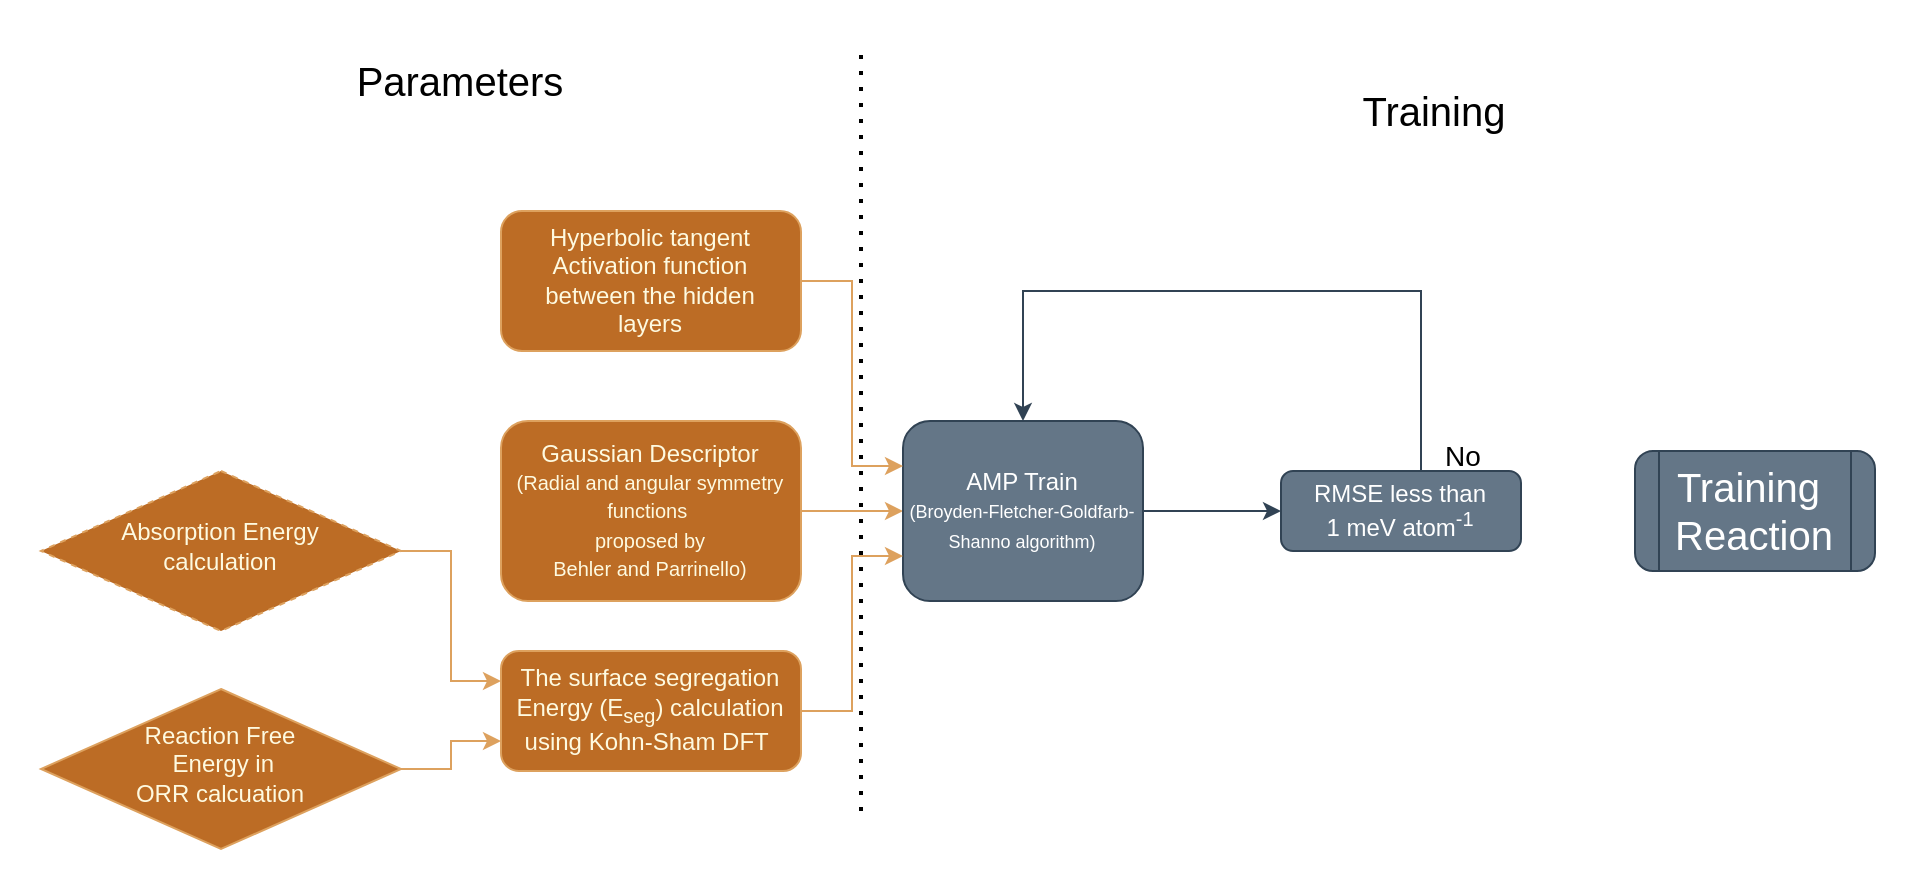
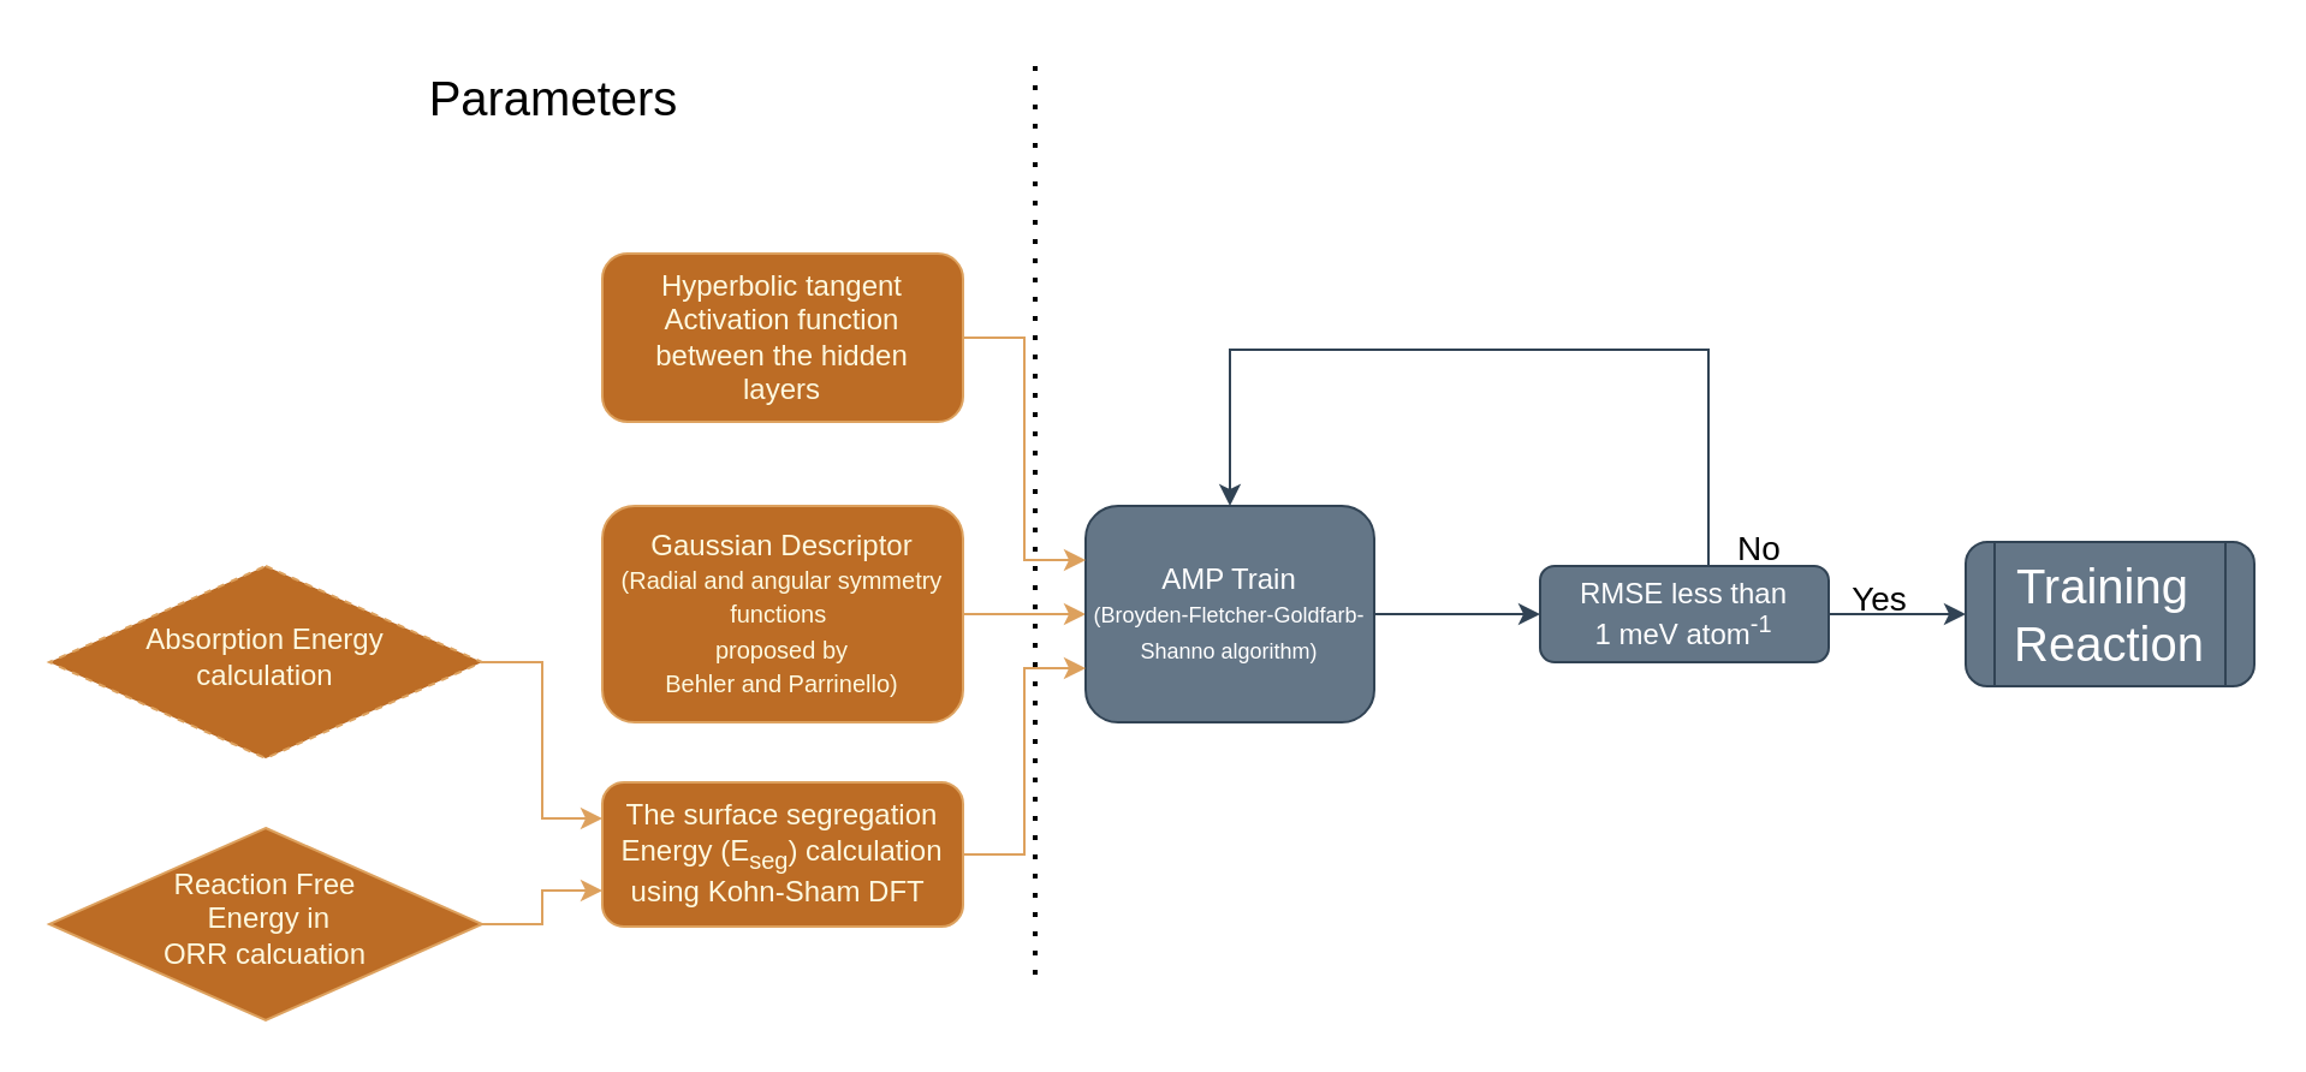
- <mxCell id="14" value="&lt;font color=&quot;#000000&quot; face=&quot;Helvetica&quot;&gt;Training&lt;/font&gt;" style="text;html=1;strokeColor=none;fillColor=none;align=center;verticalAlign=middle;whiteSpace=wrap;rounded=0;fontSize=20;fontFamily=Architects Daughter;labelBackgroundColor=none;fontColor=#FEFAE0;" vertex="1" parent="1"><mxGeometry x="617" y="35" width="200" height="40" as="geometry" /></mxCell>
+ <mxCell id="6" value="" style="edgeStyle=orthogonalEdgeStyle;rounded=0;hachureGap=4;orthogonalLoop=1;jettySize=auto;html=1;fontFamily=Architects Daughter;fontSource=https%3A%2F%2Ffonts.googleapis.com%2Fcss%3Ffamily%3DArchitects%2BDaughter;fontSize=16;labelBackgroundColor=none;fontColor=default;fillColor=#647687;strokeColor=#314354;" edge="1" parent="1" source="10" target="11"><mxGeometry relative="1" as="geometry" /></mxCell>
+ <mxCell id="7" value="&lt;font color=&quot;#000000&quot; style=&quot;font-size: 14px;&quot; face=&quot;Helvetica&quot;&gt;Yes&lt;/font&gt;" style="edgeLabel;html=1;align=center;verticalAlign=middle;resizable=0;points=[];fontSize=20;fontFamily=Architects Daughter;labelBackgroundColor=none;fontColor=#FEFAE0;" vertex="1" connectable="0" parent="6"><mxGeometry x="0.194" y="2" relative="1" as="geometry"><mxPoint x="-14" y="-8" as="offset" /></mxGeometry></mxCell>
